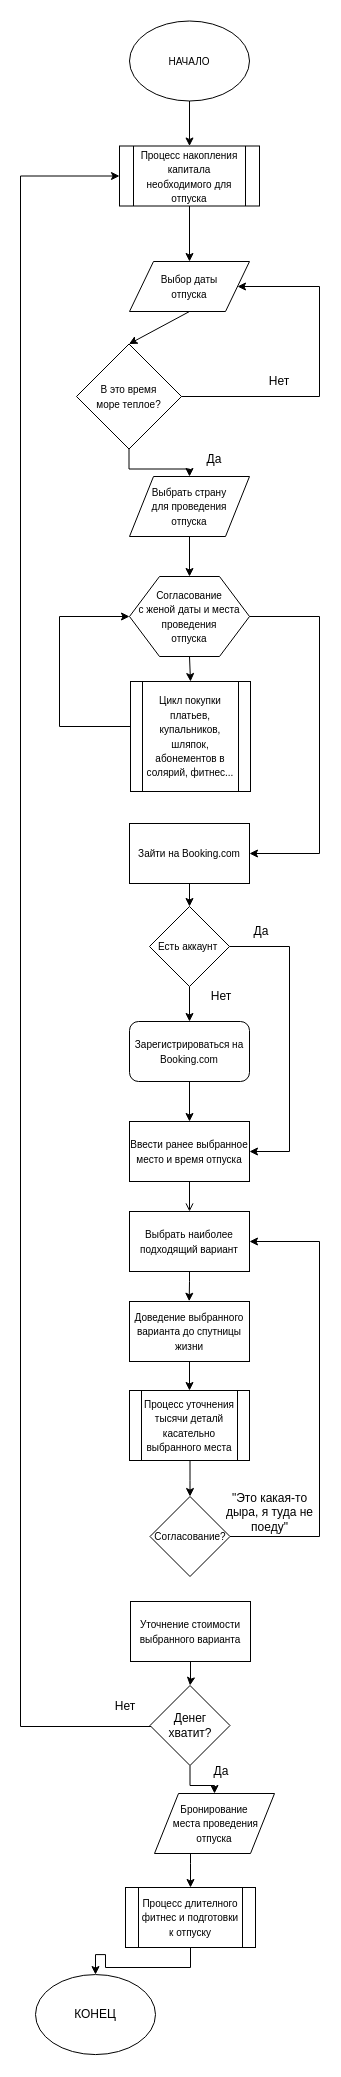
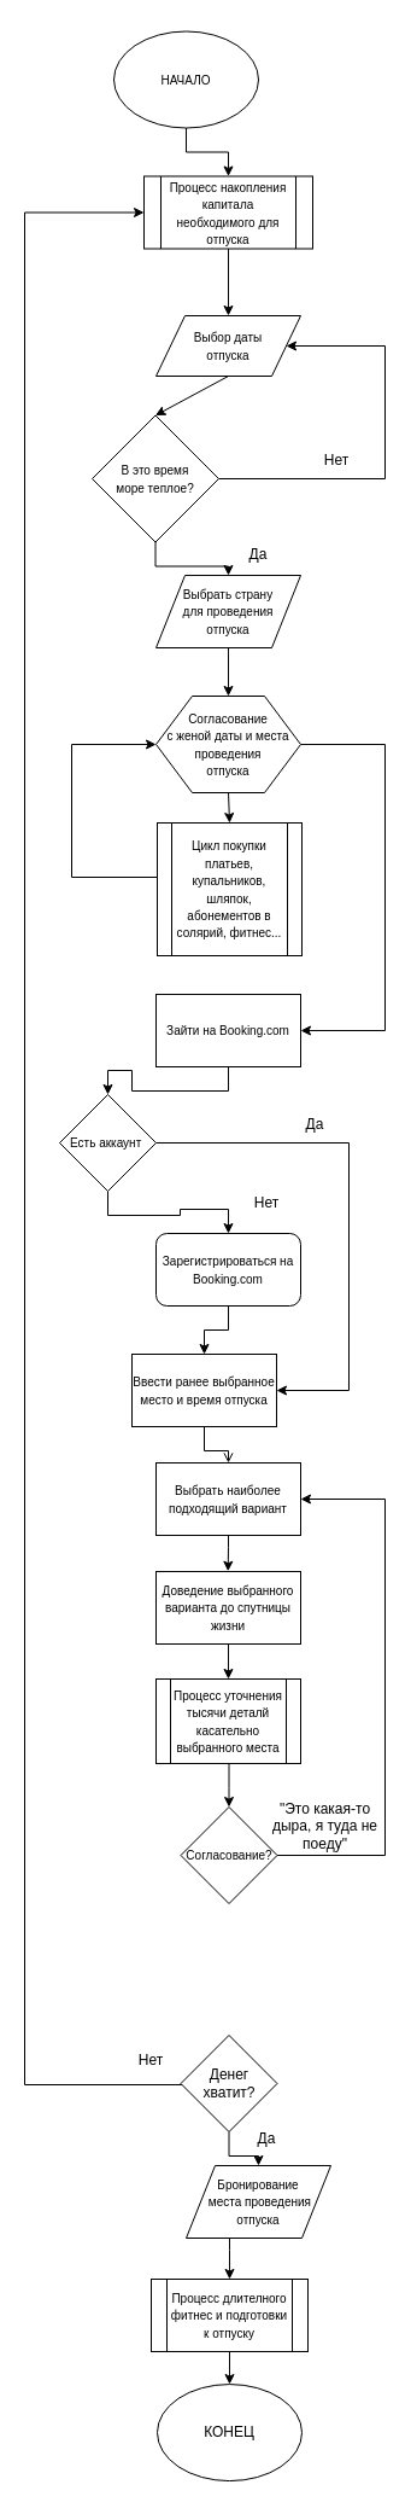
- <mxCell id="3" value="&lt;font style=&quot;font-size: 10px&quot;&gt;НАЧАЛО&lt;/font&gt;" style="ellipse;whiteSpace=wrap;html=1;" vertex="1" parent="1"><mxGeometry x="129" y="20.5" width="120" height="80" as="geometry" /></mxCell>
+ <mxCell id="3" value="&lt;font style=&quot;font-size: 10px&quot;&gt;НАЧАЛО&lt;/font&gt;" style="ellipse;whiteSpace=wrap;html=1;" vertex="1" parent="1"><mxGeometry x="94" y="25.5" width="120" height="80" as="geometry" /></mxCell>
- <mxCell id="25" value="&lt;font style=&quot;font-size: 10px&quot;&gt;Есть аккаунт&amp;nbsp;&lt;/font&gt;" style="rhombus;whiteSpace=wrap;html=1;" vertex="1" parent="1"><mxGeometry x="149" y="906" width="80" height="80" as="geometry" /></mxCell>
+ <mxCell id="25" value="&lt;font style=&quot;font-size: 10px&quot;&gt;Есть аккаунт&amp;nbsp;&lt;/font&gt;" style="rhombus;whiteSpace=wrap;html=1;" vertex="1" parent="1"><mxGeometry x="49" y="906" width="80" height="80" as="geometry" /></mxCell>
- <mxCell id="29" value="&lt;font style=&quot;font-size: 10px&quot;&gt;Ввести ранее выбранное место и время отпуска&lt;/font&gt;" style="rounded=0;whiteSpace=wrap;html=1;" vertex="1" parent="1"><mxGeometry x="129" y="1121" width="120" height="60" as="geometry" /></mxCell>
+ <mxCell id="29" value="&lt;font style=&quot;font-size: 10px&quot;&gt;Ввести ранее выбранное место и время отпуска&lt;/font&gt;" style="rounded=0;whiteSpace=wrap;html=1;" vertex="1" parent="1"><mxGeometry x="109" y="1121" width="120" height="60" as="geometry" /></mxCell>
- <mxCell id="47" value="&lt;font style=&quot;font-size: 10px&quot;&gt;Уточнение стоимости выбранного варианта&lt;/font&gt;" style="rounded=0;whiteSpace=wrap;html=1;" vertex="1" parent="1"><mxGeometry x="130" y="1601" width="120" height="60" as="geometry" /></mxCell>
- <mxCell id="46" style="edgeStyle=orthogonalEdgeStyle;rounded=0;orthogonalLoop=1;jettySize=auto;html=1;entryX=0.5;entryY=0;entryDx=0;entryDy=0;" edge="1" parent="1" source="47" target="45"><mxGeometry relative="1" as="geometry" /></mxCell>
- <mxCell id="4" value="КОНЕЦ" style="ellipse;whiteSpace=wrap;html=1;" vertex="1" parent="1"><mxGeometry x="35" y="1974.071" width="120" height="80" as="geometry" /></mxCell>
+ <mxCell id="4" value="КОНЕЦ" style="ellipse;whiteSpace=wrap;html=1;" vertex="1" parent="1"><mxGeometry x="130" y="1974.071" width="120" height="80" as="geometry" /></mxCell>
